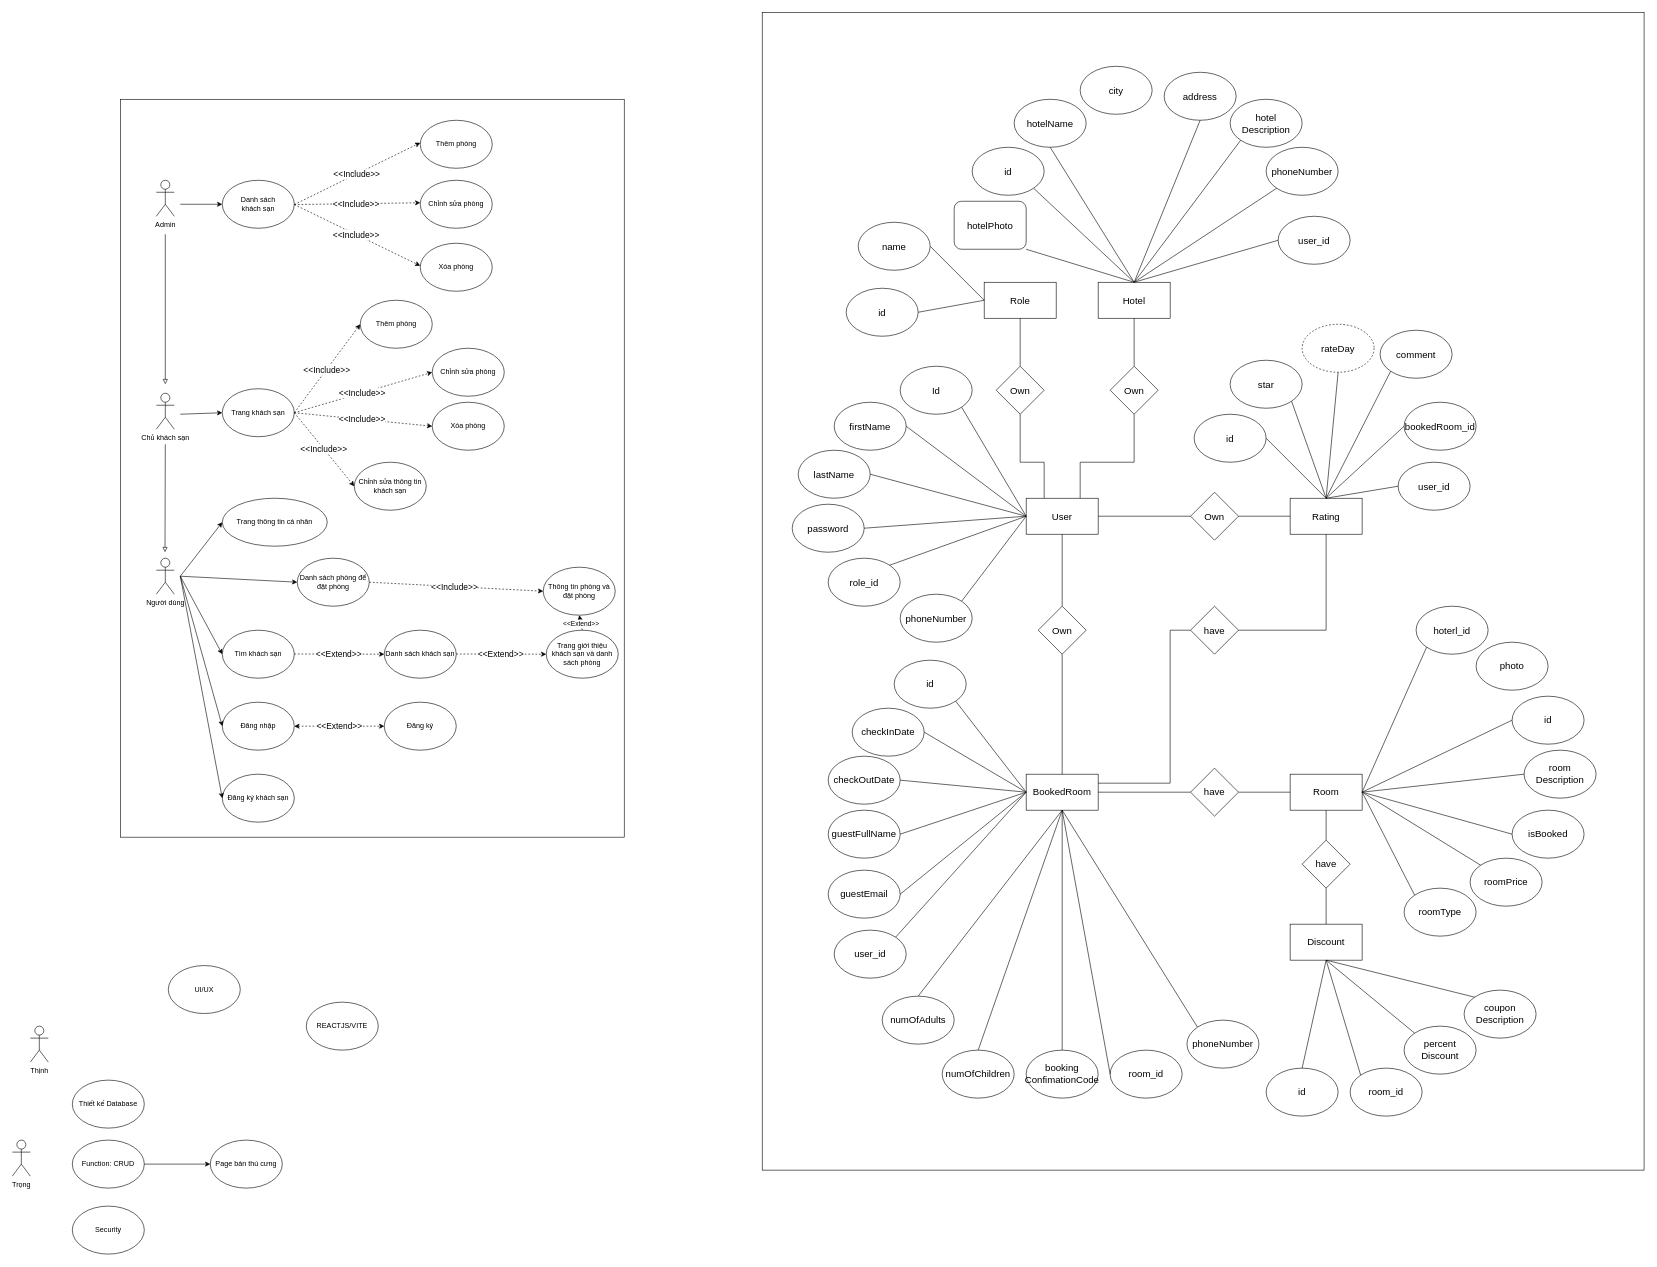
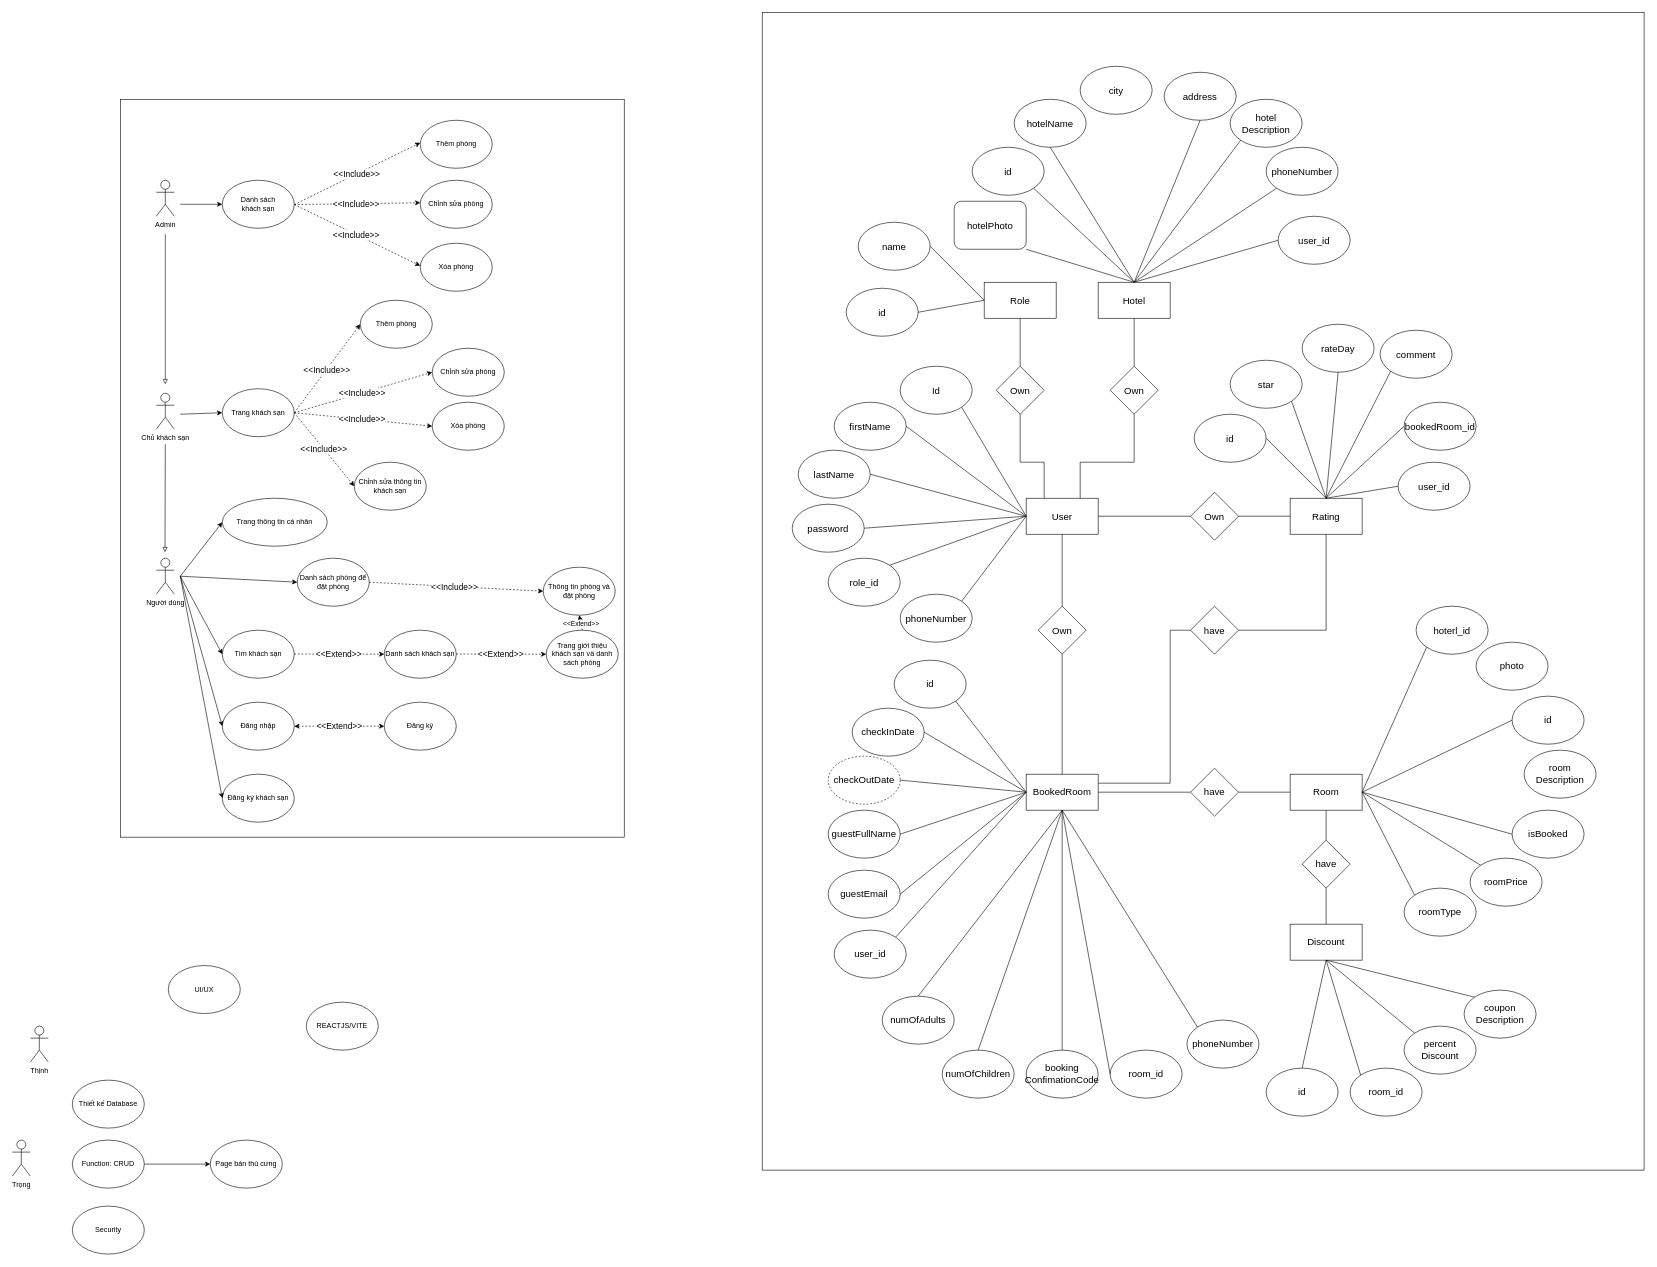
- <mxCell id="92" value="rateDay" style="ellipse;whiteSpace=wrap;html=1;fontSize=16;dashed=1;" parent="1" vertex="1"><mxGeometry x="2170" y="540" width="120" height="80" as="geometry" /></mxCell>
+ <mxCell id="92" value="rateDay" style="ellipse;whiteSpace=wrap;html=1;fontSize=16;" parent="1" vertex="1"><mxGeometry x="2170" y="540" width="120" height="80" as="geometry" /></mxCell>
- <mxCell id="61" value="checkOutDate" style="ellipse;whiteSpace=wrap;html=1;fontSize=16;" parent="1" vertex="1"><mxGeometry x="1380" y="1260" width="120" height="80" as="geometry" /></mxCell>
+ <mxCell id="61" value="checkOutDate" style="ellipse;whiteSpace=wrap;html=1;fontSize=16;dashed=1;" parent="1" vertex="1"><mxGeometry x="1380" y="1260" width="120" height="80" as="geometry" /></mxCell>
- <mxCell id="137" value="" style="endArrow=none;html=1;rounded=0;exitX=0;exitY=0.5;exitDx=0;exitDy=0;entryX=1;entryY=0.5;entryDx=0;entryDy=0;" parent="1" source="104" target="40" edge="1"><mxGeometry width="50" height="50" relative="1" as="geometry"><mxPoint x="2530" y="1210" as="sourcePoint" /><mxPoint x="2280" y="1330" as="targetPoint" /></mxGeometry></mxCell>
